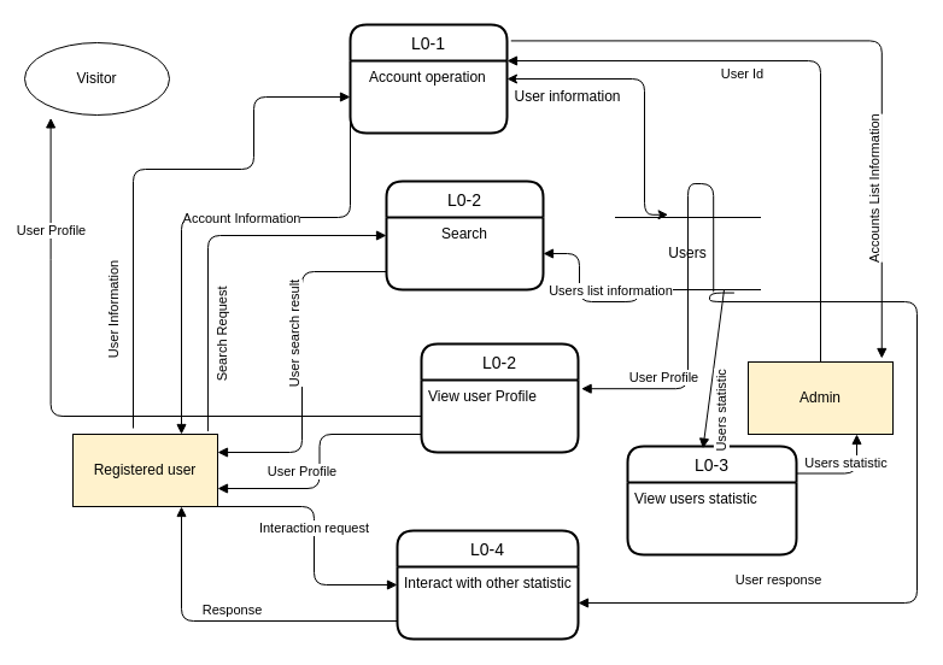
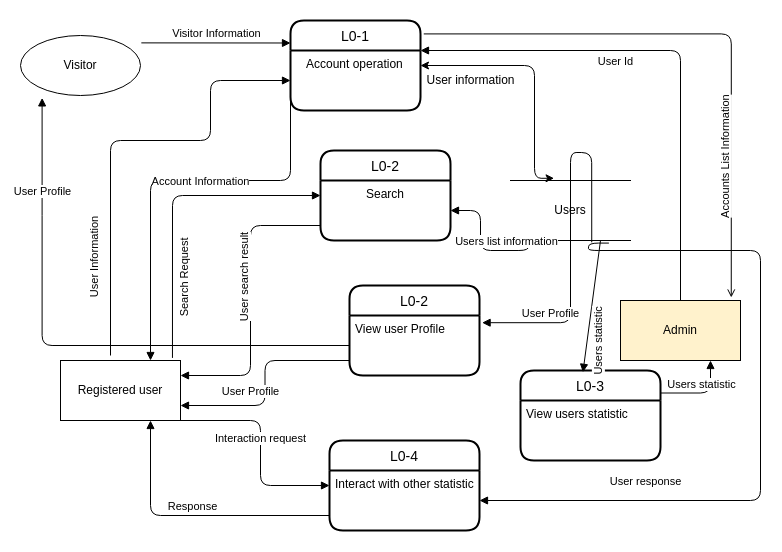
+ <mxCell id="13" value="Visitor Information" style="html=1;verticalAlign=bottom;endArrow=block;entryX=0;entryY=0.25;entryDx=0;entryDy=0;exitX=1.007;exitY=0.123;exitDx=0;exitDy=0;exitPerimeter=0;" parent="1" source="2" target="5" edge="1"><mxGeometry width="80" relative="1" as="geometry"><mxPoint x="10" y="180" as="sourcePoint" /><mxPoint x="150" y="190" as="targetPoint" /></mxGeometry></mxCell>
- <mxCell id="27" value="Accounts List Information" style="html=1;verticalAlign=bottom;endArrow=block;edgeStyle=orthogonalEdgeStyle;exitX=1.025;exitY=0.149;exitDx=0;exitDy=0;exitPerimeter=0;entryX=0.923;entryY=-0.05;entryDx=0;entryDy=0;entryPerimeter=0;textDirection=ltr;horizontal=0;" edge="1" parent="1" source="5" target="4"><mxGeometry x="0.521" width="80" relative="1" as="geometry"><mxPoint x="470" y="30" as="sourcePoint" /><mxPoint x="740" y="240" as="targetPoint" /><mxPoint as="offset" /></mxGeometry></mxCell>
+ <mxCell id="27" value="Accounts List Information" style="html=1;verticalAlign=bottom;endArrow=open;edgeStyle=orthogonalEdgeStyle;exitX=1.025;exitY=0.149;exitDx=0;exitDy=0;exitPerimeter=0;entryX=0.923;entryY=-0.05;entryDx=0;entryDy=0;entryPerimeter=0;textDirection=ltr;horizontal=0;" edge="1" parent="1" source="5" target="4"><mxGeometry x="0.521" width="80" relative="1" as="geometry"><mxPoint x="470" y="30" as="sourcePoint" /><mxPoint x="740" y="240" as="targetPoint" /><mxPoint as="offset" /></mxGeometry></mxCell>
- <mxCell id="3" value="Registered user" style="rounded=0;whiteSpace=wrap;html=1;fillColor=#fff2cc;" parent="1" vertex="1"><mxGeometry x="60" y="360" width="120" height="60" as="geometry" /></mxCell>
+ <mxCell id="3" value="Registered user" style="rounded=0;whiteSpace=wrap;html=1;" parent="1" vertex="1"><mxGeometry x="60" y="360" width="120" height="60" as="geometry" /></mxCell>
